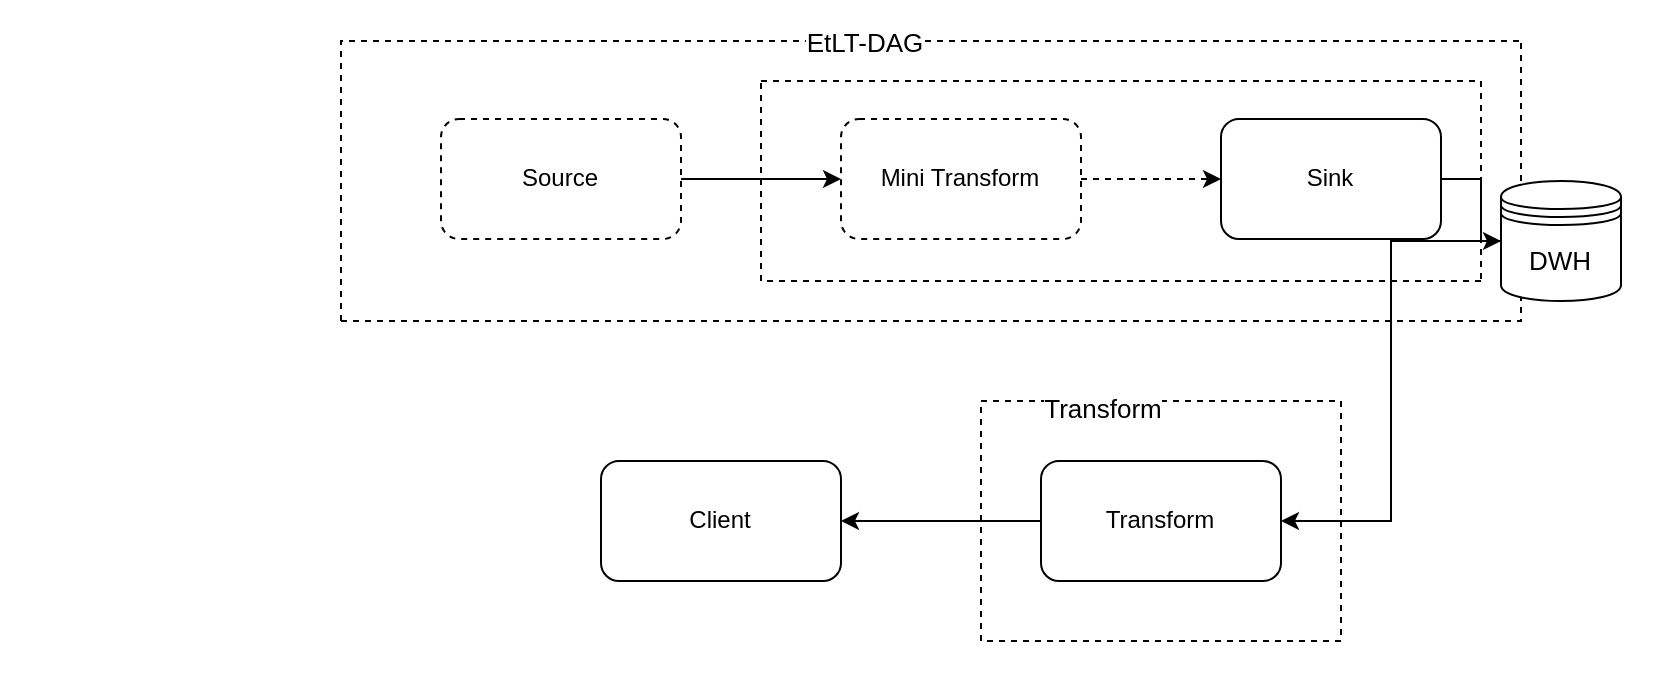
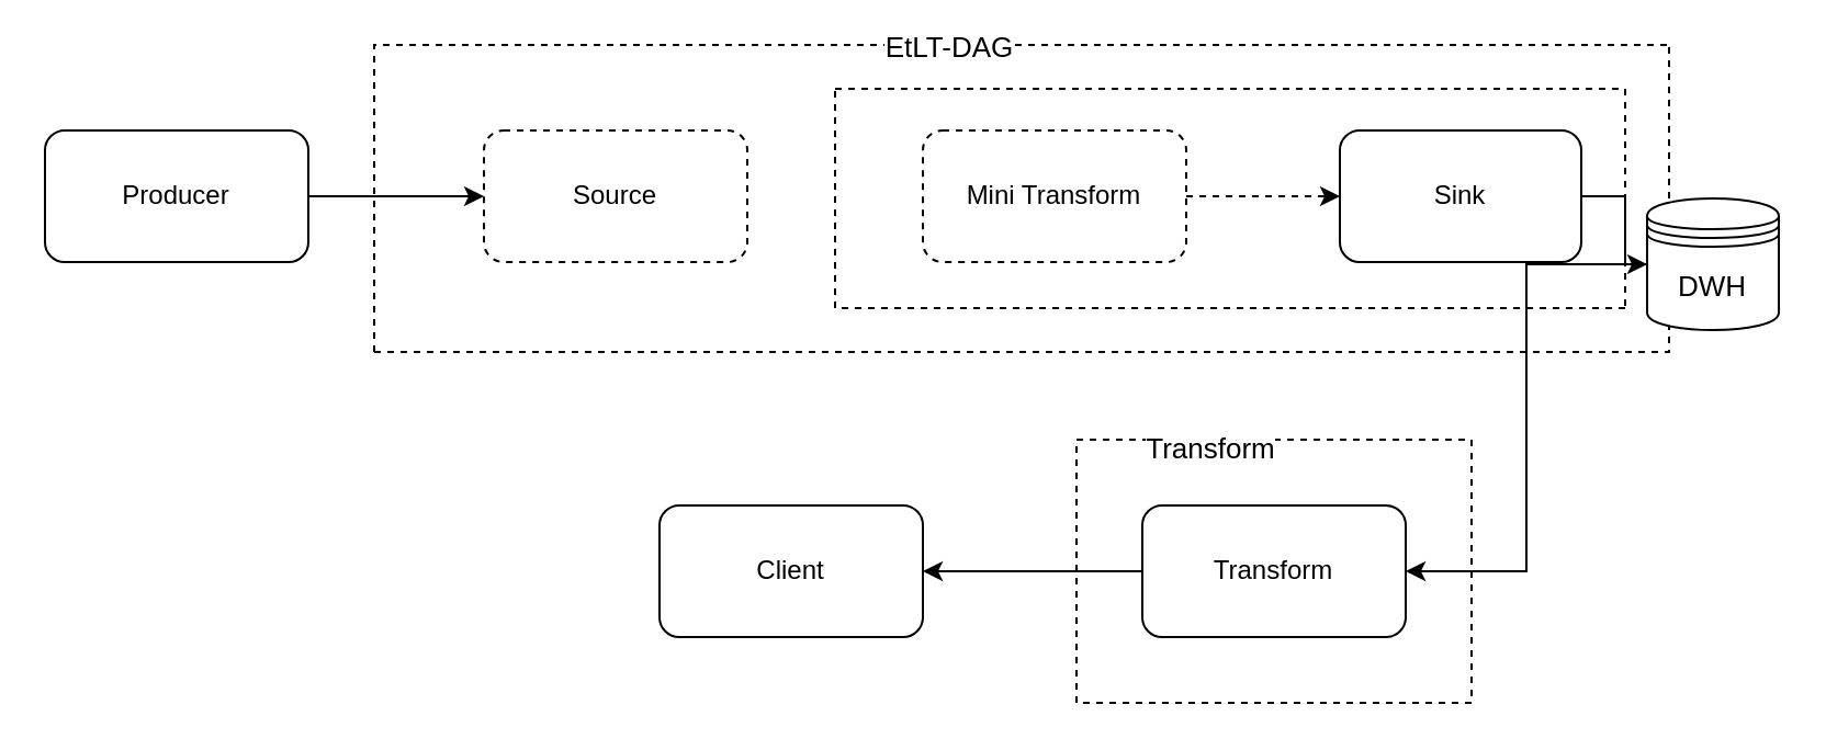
+ <mxCell id="3" value="Producer" style="rounded=1;whiteSpace=wrap;html=1;" parent="1" vertex="1"><mxGeometry x="20" y="59" width="120" height="60" as="geometry" /></mxCell>
+ <mxCell id="2" style="edgeStyle=orthogonalEdgeStyle;rounded=0;orthogonalLoop=1;jettySize=auto;html=1;entryX=0;entryY=0.5;entryDx=0;entryDy=0;" parent="1" source="3" target="5" edge="1"><mxGeometry relative="1" as="geometry" /></mxCell>
- <mxCell id="4" style="edgeStyle=orthogonalEdgeStyle;rounded=0;orthogonalLoop=1;jettySize=auto;html=1;entryX=0;entryY=0.5;entryDx=0;entryDy=0;" parent="1" source="5" target="7" edge="1"><mxGeometry relative="1" as="geometry" /></mxCell>
